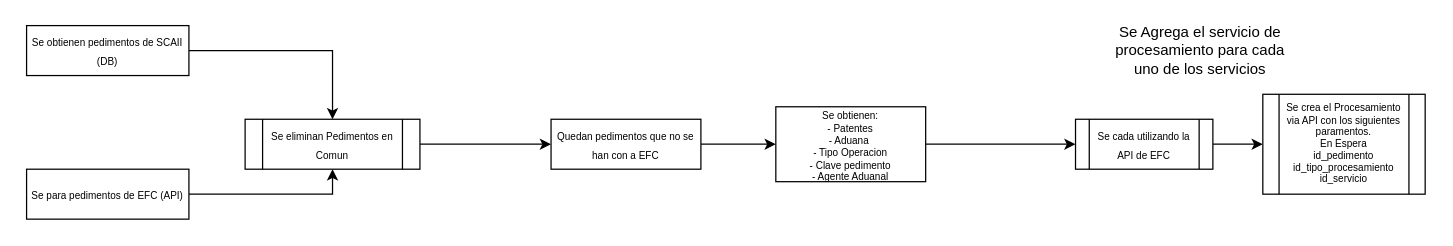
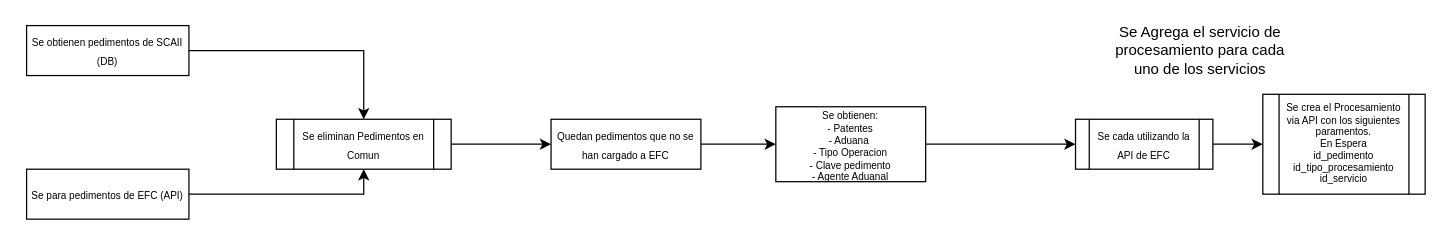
- <mxCell id="7" value="&lt;font style=&quot;font-size: 8px;&quot;&gt;Se eliminan Pedimentos en Comun&lt;/font&gt;" style="shape=process;whiteSpace=wrap;html=1;backgroundOutline=1;" vertex="1" parent="1"><mxGeometry x="195" y="95" width="140" height="40" as="geometry" /></mxCell>
+ <mxCell id="7" value="&lt;font style=&quot;font-size: 8px;&quot;&gt;Se eliminan Pedimentos en Comun&lt;/font&gt;" style="shape=process;whiteSpace=wrap;html=1;backgroundOutline=1;" vertex="1" parent="1"><mxGeometry x="220" y="95" width="140" height="40" as="geometry" /></mxCell>
- <mxCell id="9" value="&lt;font style=&quot;font-size: 8px;&quot;&gt;Quedan pedimentos que no se han con a EFC&lt;/font&gt;" style="rounded=0;whiteSpace=wrap;html=1;" vertex="1" parent="1"><mxGeometry x="440" y="95" width="120" height="40" as="geometry" /></mxCell>
+ <mxCell id="9" value="&lt;font style=&quot;font-size: 8px;&quot;&gt;Quedan pedimentos que no se han cargado a EFC&lt;/font&gt;" style="rounded=0;whiteSpace=wrap;html=1;" vertex="1" parent="1"><mxGeometry x="440" y="95" width="120" height="40" as="geometry" /></mxCell>
